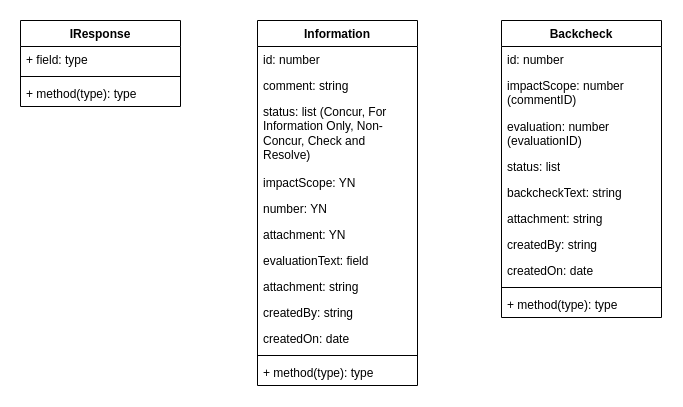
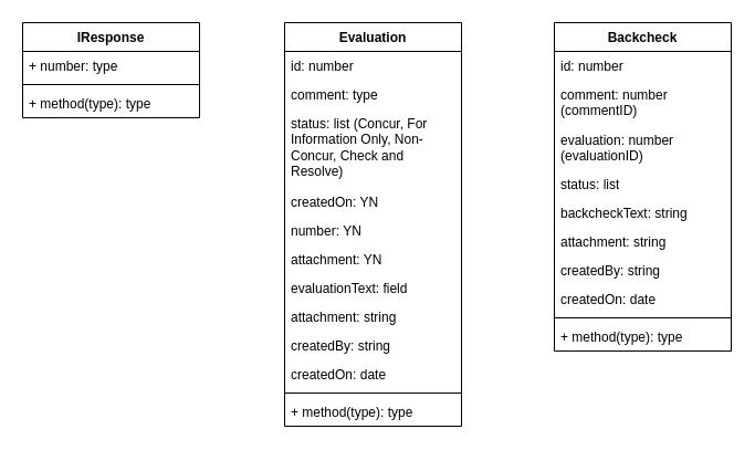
- <mxCell id="6" value="Information" style="swimlane;fontStyle=1;align=center;verticalAlign=top;childLayout=stackLayout;horizontal=1;startSize=26;horizontalStack=0;resizeParent=1;resizeParentMax=0;resizeLast=0;collapsible=1;marginBottom=0;whiteSpace=wrap;html=1;" vertex="1" parent="1"><mxGeometry x="257" y="20" width="160" height="365" as="geometry" /></mxCell>
+ <mxCell id="6" value="Evaluation" style="swimlane;fontStyle=1;align=center;verticalAlign=top;childLayout=stackLayout;horizontal=1;startSize=26;horizontalStack=0;resizeParent=1;resizeParentMax=0;resizeLast=0;collapsible=1;marginBottom=0;whiteSpace=wrap;html=1;" vertex="1" parent="1"><mxGeometry x="257" y="20" width="160" height="365" as="geometry" /></mxCell>
- <mxCell id="3" value="+ field: type" style="text;strokeColor=none;fillColor=none;align=left;verticalAlign=top;spacingLeft=4;spacingRight=4;overflow=hidden;rotatable=0;points=[[0,0.5],[1,0.5]];portConstraint=eastwest;whiteSpace=wrap;html=1;" vertex="1" parent="2"><mxGeometry y="26" width="160" height="26" as="geometry" /></mxCell>
+ <mxCell id="3" value="+ number: type" style="text;strokeColor=none;fillColor=none;align=left;verticalAlign=top;spacingLeft=4;spacingRight=4;overflow=hidden;rotatable=0;points=[[0,0.5],[1,0.5]];portConstraint=eastwest;whiteSpace=wrap;html=1;" vertex="1" parent="2"><mxGeometry y="26" width="160" height="26" as="geometry" /></mxCell>
- <mxCell id="8" value="comment: string" style="text;strokeColor=none;fillColor=none;align=left;verticalAlign=top;spacingLeft=4;spacingRight=4;overflow=hidden;rotatable=0;points=[[0,0.5],[1,0.5]];portConstraint=eastwest;whiteSpace=wrap;html=1;" vertex="1" parent="6"><mxGeometry y="52" width="160" height="26" as="geometry" /></mxCell>
+ <mxCell id="8" value="comment: type" style="text;strokeColor=none;fillColor=none;align=left;verticalAlign=top;spacingLeft=4;spacingRight=4;overflow=hidden;rotatable=0;points=[[0,0.5],[1,0.5]];portConstraint=eastwest;whiteSpace=wrap;html=1;" vertex="1" parent="6"><mxGeometry y="52" width="160" height="26" as="geometry" /></mxCell>
- <mxCell id="21" value="impactScope: number (commentID)" style="text;strokeColor=none;fillColor=none;align=left;verticalAlign=top;spacingLeft=4;spacingRight=4;overflow=hidden;rotatable=0;points=[[0,0.5],[1,0.5]];portConstraint=eastwest;whiteSpace=wrap;html=1;" vertex="1" parent="19"><mxGeometry y="52" width="160" height="41" as="geometry" /></mxCell>
+ <mxCell id="21" value="comment: number (commentID)" style="text;strokeColor=none;fillColor=none;align=left;verticalAlign=top;spacingLeft=4;spacingRight=4;overflow=hidden;rotatable=0;points=[[0,0.5],[1,0.5]];portConstraint=eastwest;whiteSpace=wrap;html=1;" vertex="1" parent="19"><mxGeometry y="52" width="160" height="41" as="geometry" /></mxCell>
- <mxCell id="10" value="impactScope: YN" style="text;strokeColor=none;fillColor=none;align=left;verticalAlign=top;spacingLeft=4;spacingRight=4;overflow=hidden;rotatable=0;points=[[0,0.5],[1,0.5]];portConstraint=eastwest;whiteSpace=wrap;html=1;" vertex="1" parent="6"><mxGeometry y="149" width="160" height="26" as="geometry" /></mxCell>
+ <mxCell id="10" value="createdOn: YN" style="text;strokeColor=none;fillColor=none;align=left;verticalAlign=top;spacingLeft=4;spacingRight=4;overflow=hidden;rotatable=0;points=[[0,0.5],[1,0.5]];portConstraint=eastwest;whiteSpace=wrap;html=1;" vertex="1" parent="6"><mxGeometry y="149" width="160" height="26" as="geometry" /></mxCell>
